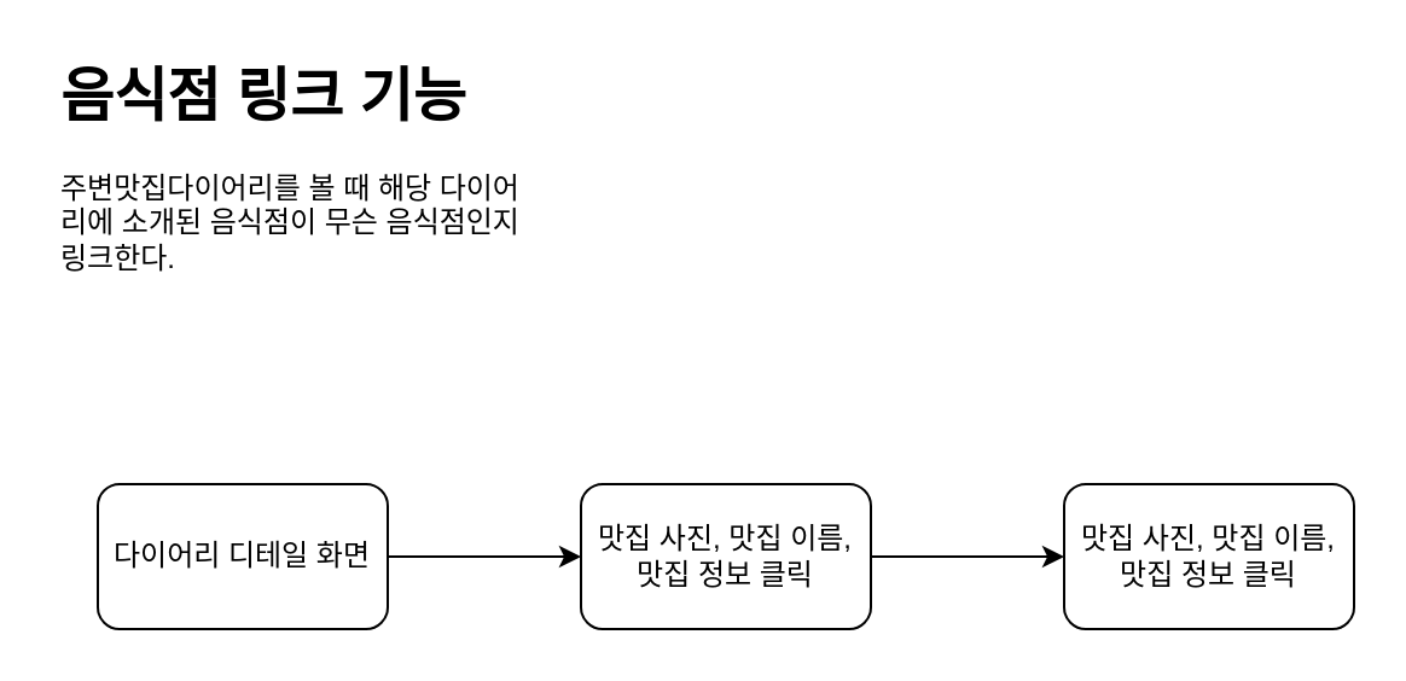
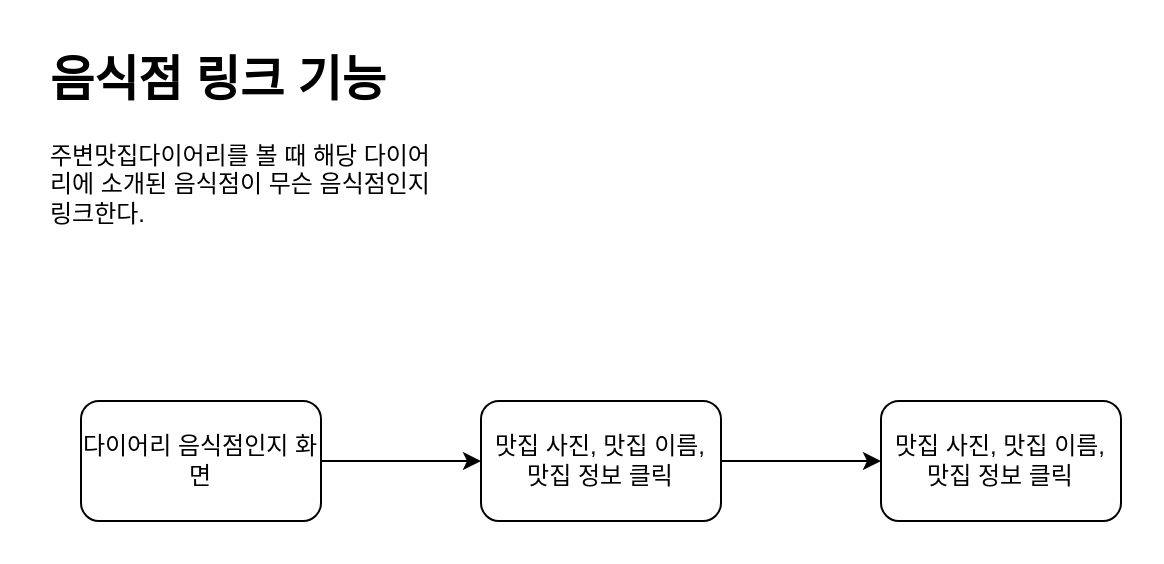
- <mxCell id="4" value="다이어리 디테일 화면" style="rounded=1;whiteSpace=wrap;html=1;" vertex="1" parent="1"><mxGeometry x="40" y="200" width="120" height="60" as="geometry" /></mxCell>
+ <mxCell id="4" value="다이어리 음식점인지 화면" style="rounded=1;whiteSpace=wrap;html=1;" vertex="1" parent="1"><mxGeometry x="40" y="200" width="120" height="60" as="geometry" /></mxCell>
